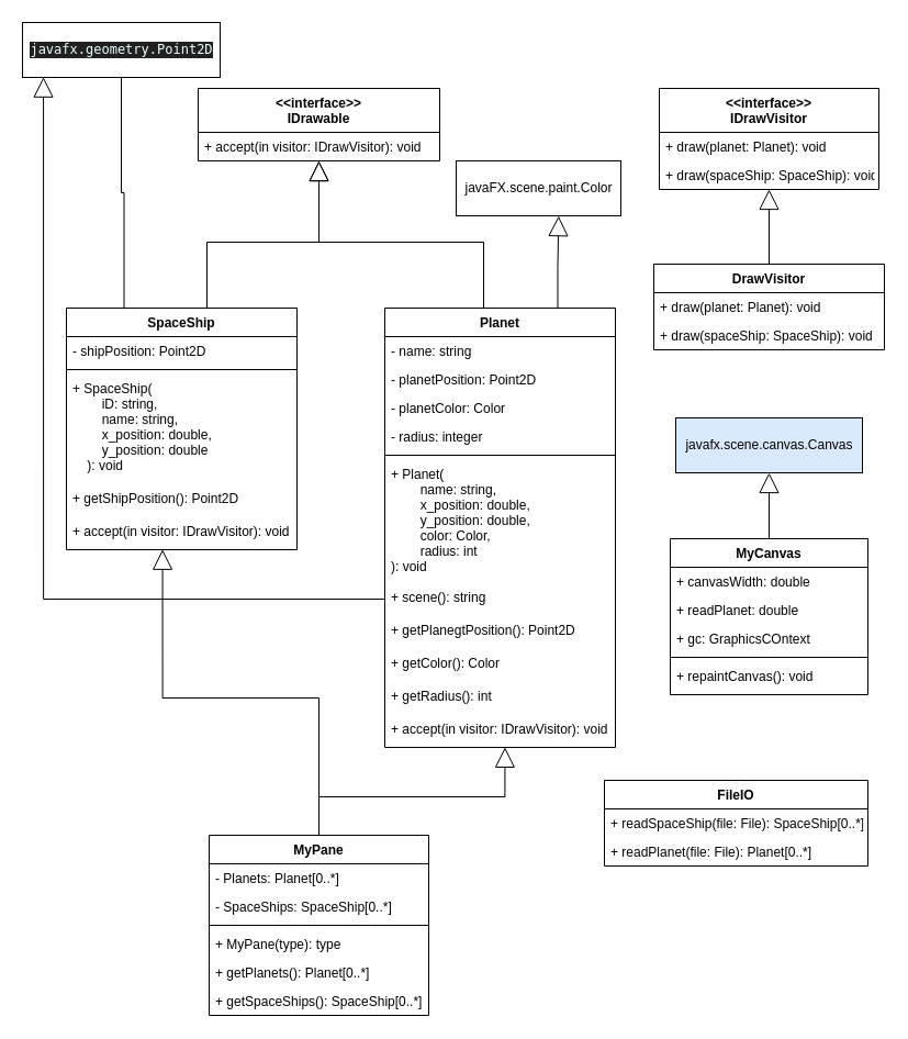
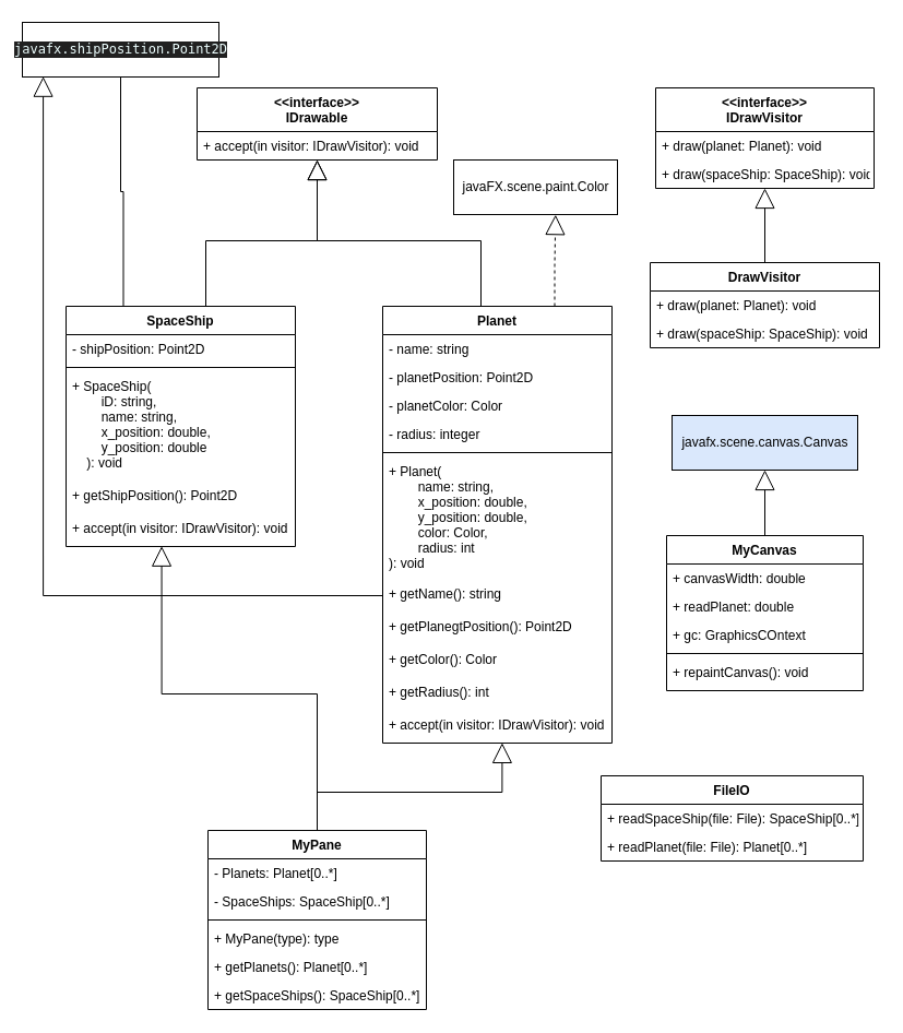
- <mxCell id="48" value="&lt;div style=&quot;background-color: #212121 ; color: #eeffff ; font-family: &amp;#34;jetbrains mono&amp;#34; , monospace ; font-size: 9.0pt&quot;&gt;&lt;pre&gt;javafx.geometry.Point2D&lt;/pre&gt;&lt;/div&gt;" style="html=1;" vertex="1" parent="1"><mxGeometry x="20" y="20" width="180" height="50" as="geometry" /></mxCell>
+ <mxCell id="48" value="&lt;div style=&quot;background-color: #212121 ; color: #eeffff ; font-family: &amp;#34;jetbrains mono&amp;#34; , monospace ; font-size: 9.0pt&quot;&gt;&lt;pre&gt;javafx.shipPosition.Point2D&lt;/pre&gt;&lt;/div&gt;" style="html=1;" vertex="1" parent="1"><mxGeometry x="20" y="20" width="180" height="50" as="geometry" /></mxCell>
- <mxCell id="11" style="edgeStyle=orthogonalEdgeStyle;rounded=0;orthogonalLoop=1;jettySize=auto;html=1;exitX=0.75;exitY=0;exitDx=0;exitDy=0;entryX=0.622;entryY=1.003;entryDx=0;entryDy=0;entryPerimeter=0;endArrow=block;endFill=0;endSize=16;" edge="1" parent="1" source="12" target="50"><mxGeometry relative="1" as="geometry" /></mxCell>
+ <mxCell id="11" style="edgeStyle=orthogonalEdgeStyle;rounded=0;orthogonalLoop=1;jettySize=auto;html=1;exitX=0.75;exitY=0;exitDx=0;exitDy=0;entryX=0.622;entryY=1.003;entryDx=0;entryDy=0;entryPerimeter=0;endArrow=block;endFill=0;endSize=16;dashed=1;" edge="1" parent="1" source="12" target="50"><mxGeometry relative="1" as="geometry" /></mxCell>
- <mxCell id="19" value="+ scene(): string" style="text;strokeColor=none;fillColor=none;align=left;verticalAlign=top;spacingLeft=4;spacingRight=4;overflow=hidden;rotatable=0;points=[[0,0.5],[1,0.5]];portConstraint=eastwest;" vertex="1" parent="12"><mxGeometry y="250" width="210" height="30" as="geometry" /></mxCell>
+ <mxCell id="19" value="+ getName(): string" style="text;strokeColor=none;fillColor=none;align=left;verticalAlign=top;spacingLeft=4;spacingRight=4;overflow=hidden;rotatable=0;points=[[0,0.5],[1,0.5]];portConstraint=eastwest;" vertex="1" parent="12"><mxGeometry y="250" width="210" height="30" as="geometry" /></mxCell>
